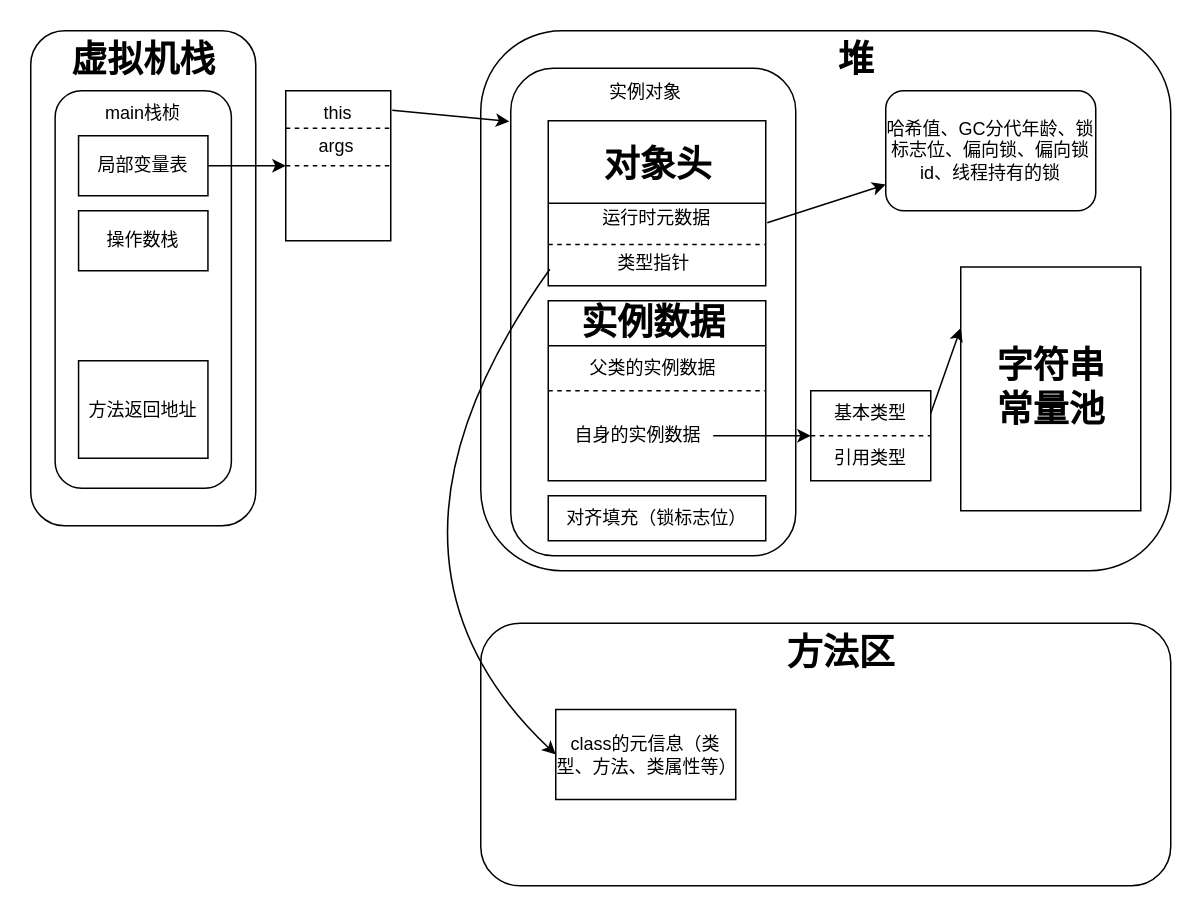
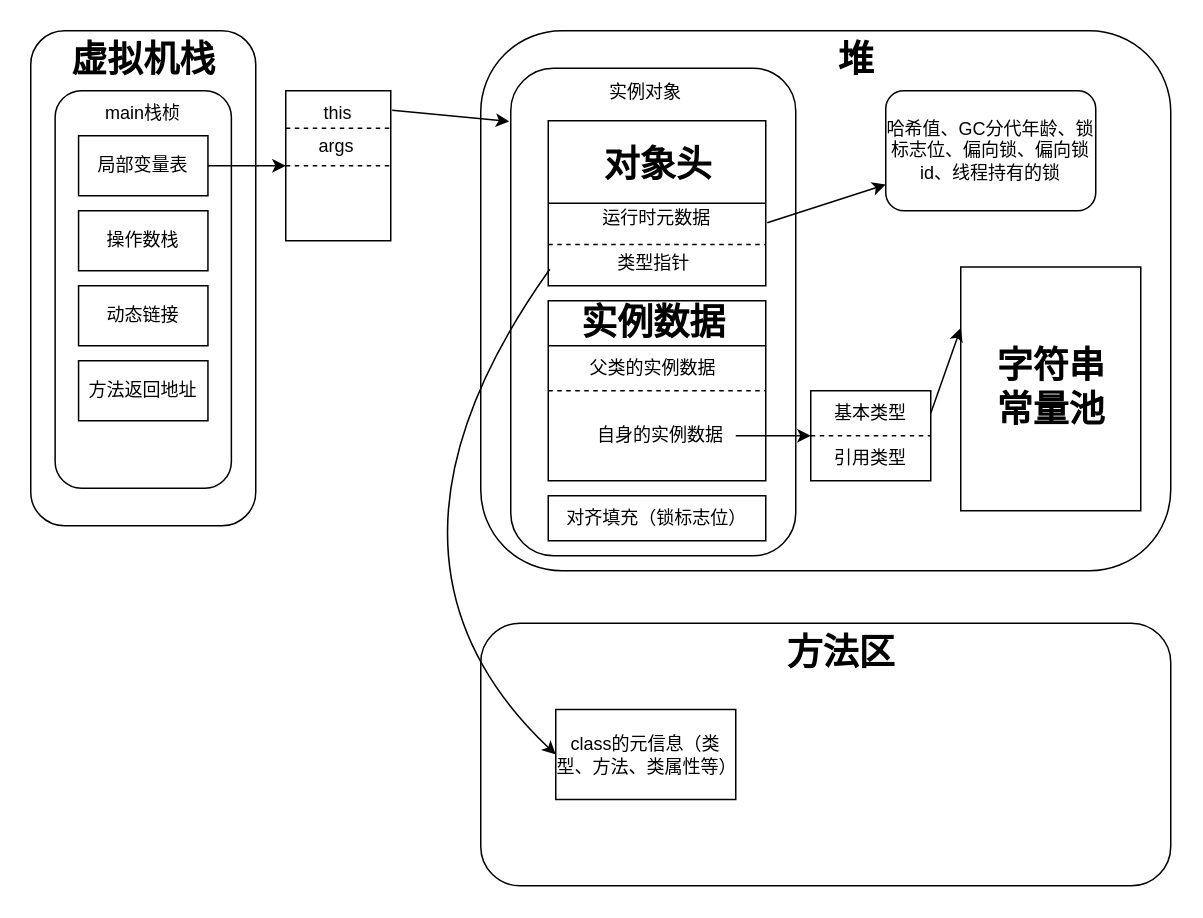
+ <mxCell id="8" value="动态链接" style="rounded=0;whiteSpace=wrap;html=1;" vertex="1" parent="1"><mxGeometry x="51.88" y="190" width="86.25" height="40" as="geometry" /></mxCell>
- <mxCell id="9" value="方法返回地址" style="rounded=0;whiteSpace=wrap;html=1;" vertex="1" parent="1"><mxGeometry x="51.88" y="240" width="86.25" height="65" as="geometry" /></mxCell>
+ <mxCell id="9" value="方法返回地址" style="rounded=0;whiteSpace=wrap;html=1;" vertex="1" parent="1"><mxGeometry x="51.88" y="240" width="86.25" height="40" as="geometry" /></mxCell>
- <mxCell id="34" value="自身的实例数据" style="text;html=1;strokeColor=none;fillColor=none;align=center;verticalAlign=middle;whiteSpace=wrap;rounded=0;" vertex="1" parent="1"><mxGeometry x="375" y="270" width="100" height="40" as="geometry" /></mxCell>
+ <mxCell id="34" value="自身的实例数据" style="text;html=1;strokeColor=none;fillColor=none;align=center;verticalAlign=middle;whiteSpace=wrap;rounded=0;" vertex="1" parent="1"><mxGeometry x="390" y="270" width="100" height="40" as="geometry" /></mxCell>
